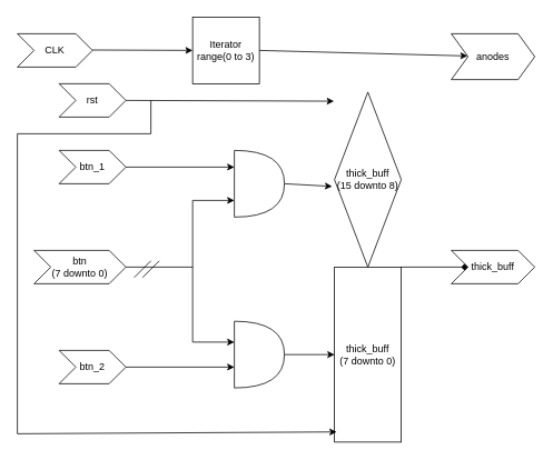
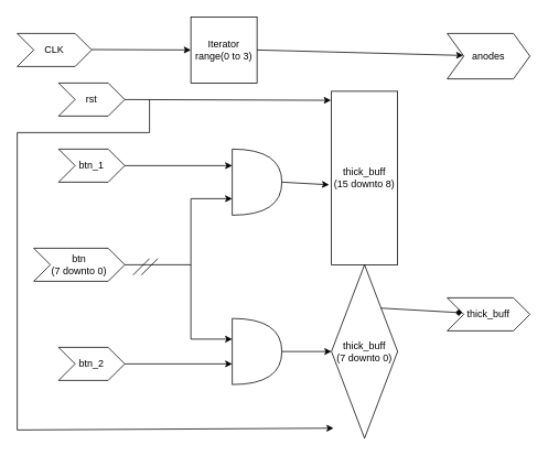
- <mxCell id="3" value="thick_buff&lt;br&gt;(15 downto 8)" style="rhombus;whiteSpace=wrap;html=1;" parent="2" vertex="1"><mxGeometry width="80" height="210" as="geometry" /></mxCell>
+ <mxCell id="3" value="thick_buff&lt;br&gt;(15 downto 8)" style="rounded=0;whiteSpace=wrap;html=1;" parent="2" vertex="1"><mxGeometry width="80" height="210" as="geometry" /></mxCell>
- <mxCell id="30" value="thick_buff" style="shape=step;perimeter=stepPerimeter;whiteSpace=wrap;html=1;fixedSize=1;" parent="1" vertex="1"><mxGeometry x="540" y="300" width="100" height="40" as="geometry" /></mxCell>
+ <mxCell id="30" value="thick_buff" style="shape=step;perimeter=stepPerimeter;whiteSpace=wrap;html=1;fixedSize=1;" parent="1" vertex="1"><mxGeometry x="540" y="360" width="100" height="40" as="geometry" /></mxCell>
- <mxCell id="4" value="thick_buff&lt;br&gt;(7 downto 0)" style="rounded=0;whiteSpace=wrap;html=1;" parent="2" vertex="1"><mxGeometry y="210" width="80" height="210" as="geometry" /></mxCell>
+ <mxCell id="4" value="thick_buff&lt;br&gt;(7 downto 0)" style="rhombus;whiteSpace=wrap;html=1;" parent="2" vertex="1"><mxGeometry y="210" width="80" height="210" as="geometry" /></mxCell>
